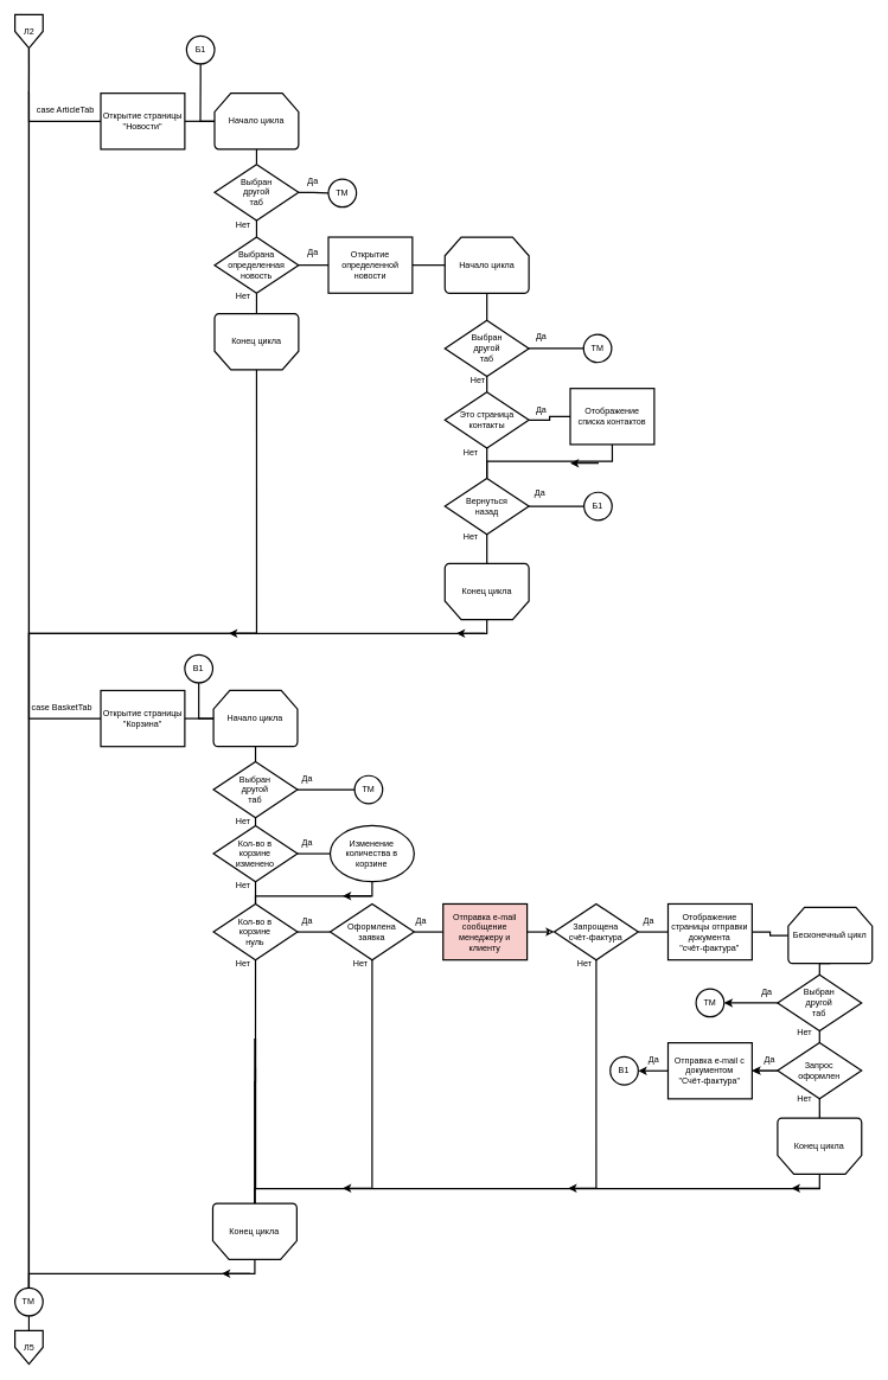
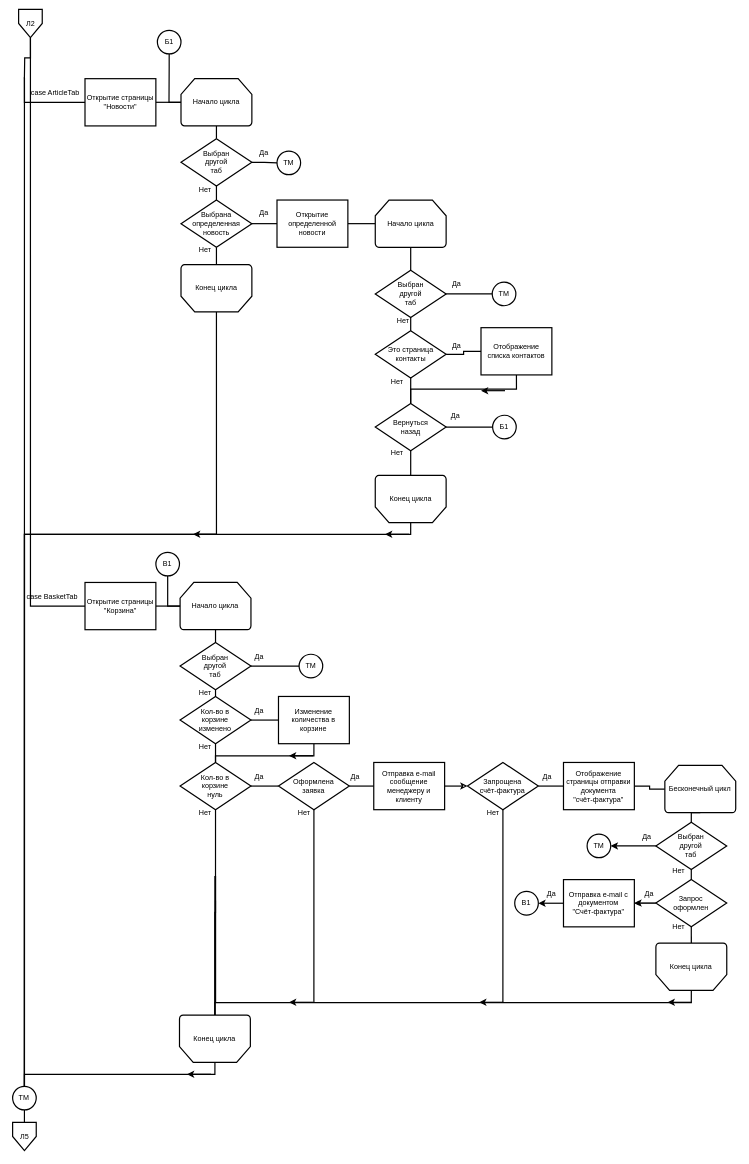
- <mxCell id="98" value="Л2" style="verticalLabelPosition=middle;verticalAlign=middle;html=1;shape=offPageConnector;rounded=0;size=0.5;strokeWidth=2;labelPosition=center;align=center;" parent="1" vertex="1"><mxGeometry x="20.37" y="20" width="39.37" height="47.244" as="geometry" /></mxCell>
+ <mxCell id="98" value="Л2" style="verticalLabelPosition=middle;verticalAlign=middle;html=1;shape=offPageConnector;rounded=0;size=0.5;strokeWidth=2;labelPosition=center;align=center;" parent="1" vertex="1"><mxGeometry x="30.37" y="15" width="39.37" height="47.244" as="geometry" /></mxCell>
- <mxCell id="83" value="Изменение количества в корзине" style="ellipse;whiteSpace=wrap;html=1;absoluteArcSize=1;arcSize=14;strokeWidth=2;" parent="1" vertex="1"><mxGeometry x="463.48" y="1160.26" width="118.11" height="78.74" as="geometry" /></mxCell>
+ <mxCell id="83" value="Изменение количества в корзине" style="rounded=0;whiteSpace=wrap;html=1;absoluteArcSize=1;arcSize=14;strokeWidth=2;" parent="1" vertex="1"><mxGeometry x="463.48" y="1160.26" width="118.11" height="78.74" as="geometry" /></mxCell>
- <mxCell id="26" value="Отправка e-mail сообщение менеджеру и клиенту" style="rounded=0;whiteSpace=wrap;html=1;absoluteArcSize=1;arcSize=14;strokeWidth=2;fillColor=#f8cecc;" parent="1" vertex="1"><mxGeometry x="622.26" y="1270.26" width="118.11" height="78.74" as="geometry" /></mxCell>
+ <mxCell id="26" value="Отправка e-mail сообщение менеджеру и клиенту" style="rounded=0;whiteSpace=wrap;html=1;absoluteArcSize=1;arcSize=14;strokeWidth=2;" parent="1" vertex="1"><mxGeometry x="622.26" y="1270.26" width="118.11" height="78.74" as="geometry" /></mxCell>
